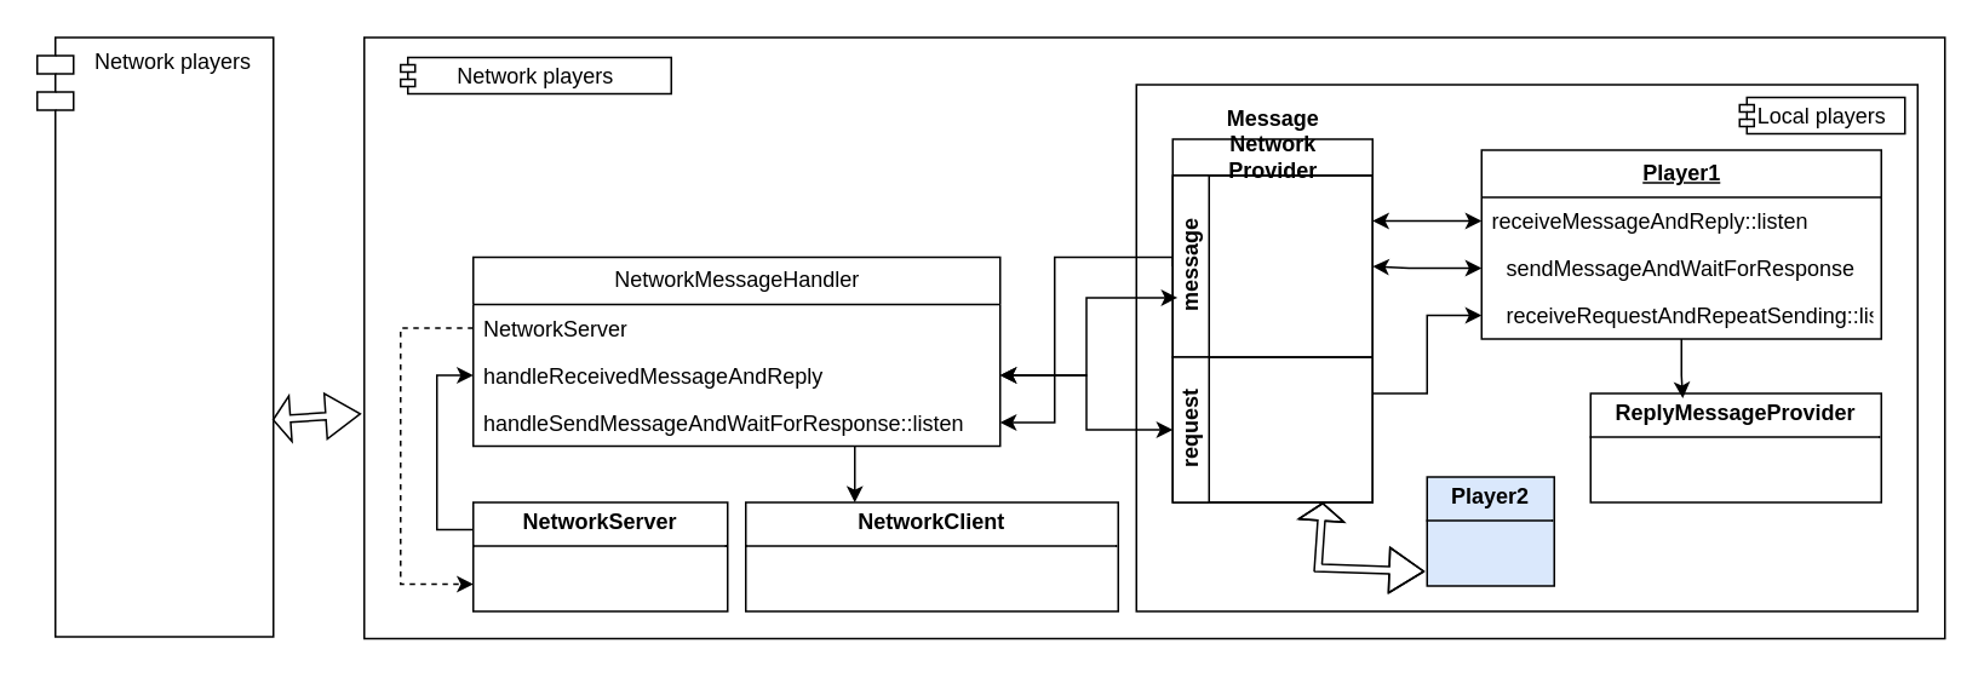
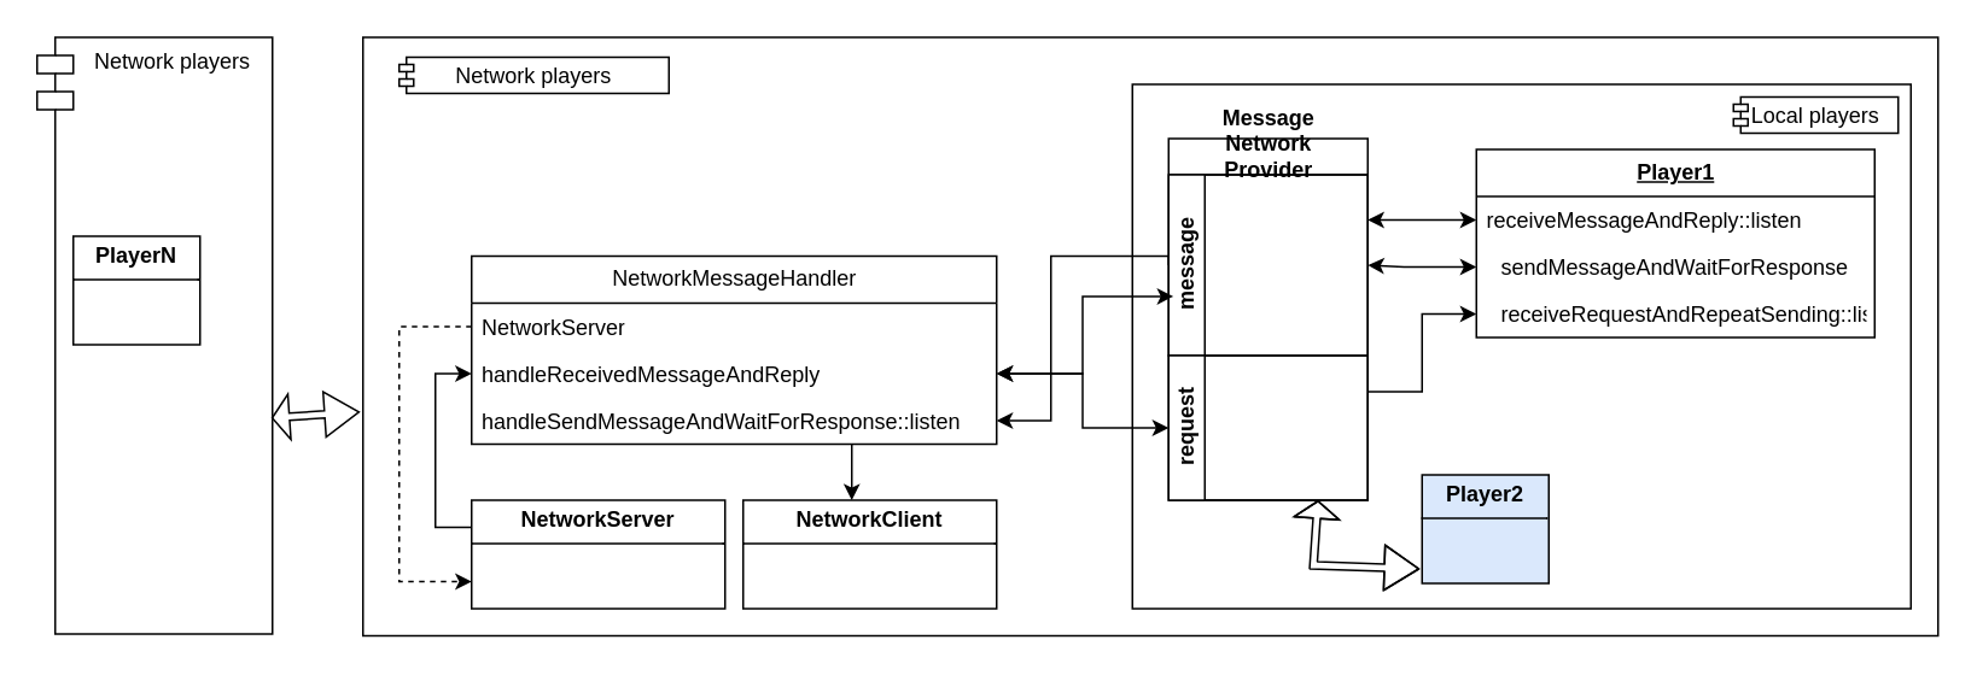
+ <mxCell id="36" value="&lt;p style=&quot;margin:0px;margin-top:4px;text-align:center;&quot;&gt;&lt;b&gt;PlayerN&lt;/b&gt;&lt;/p&gt;&lt;hr size=&quot;1&quot; style=&quot;border-style:solid;&quot;&gt;&lt;div style=&quot;height:2px;&quot;&gt;&lt;/div&gt;" style="verticalAlign=top;align=left;overflow=fill;html=1;whiteSpace=wrap;container=0;" vertex="1" parent="2"><mxGeometry x="20" y="110" width="70" height="60" as="geometry" /></mxCell>
- <mxCell id="16" style="edgeStyle=orthogonalEdgeStyle;rounded=0;orthogonalLoop=1;jettySize=auto;html=1;entryX=0.317;entryY=0.044;entryDx=0;entryDy=0;entryPerimeter=0;" edge="1" parent="6" source="11" target="15"><mxGeometry relative="1" as="geometry" /></mxCell>
- <mxCell id="15" value="&lt;p style=&quot;text-align: center; margin: 4px 0px 0px;&quot;&gt;&lt;span style=&quot;background-color: transparent; text-align: left;&quot;&gt;&lt;b&gt;ReplyMessageProvider&lt;/b&gt;&lt;/span&gt;&lt;/p&gt;&lt;hr size=&quot;1&quot; style=&quot;border-style:solid;&quot;&gt;&lt;div style=&quot;height:2px;&quot;&gt;&lt;/div&gt;" style="verticalAlign=top;align=left;overflow=fill;html=1;whiteSpace=wrap;container=0;" vertex="1" parent="6"><mxGeometry x="250" y="170" width="160" height="60" as="geometry" /></mxCell>
- <mxCell id="32" value="&lt;p style=&quot;margin:0px;margin-top:4px;text-align:center;&quot;&gt;&lt;b&gt;NetworkClient&lt;/b&gt;&lt;/p&gt;&lt;hr size=&quot;1&quot; style=&quot;border-style:solid;&quot;&gt;&lt;div style=&quot;height:2px;&quot;&gt;&lt;/div&gt;" style="verticalAlign=top;align=left;overflow=fill;html=1;whiteSpace=wrap;" vertex="1" parent="3"><mxGeometry x="210" y="256" width="205" height="60" as="geometry" /></mxCell>
+ <mxCell id="32" value="&lt;p style=&quot;margin:0px;margin-top:4px;text-align:center;&quot;&gt;&lt;b&gt;NetworkClient&lt;/b&gt;&lt;/p&gt;&lt;hr size=&quot;1&quot; style=&quot;border-style:solid;&quot;&gt;&lt;div style=&quot;height:2px;&quot;&gt;&lt;/div&gt;" style="verticalAlign=top;align=left;overflow=fill;html=1;whiteSpace=wrap;" vertex="1" parent="3"><mxGeometry x="210" y="256" width="140" height="60" as="geometry" /></mxCell>
